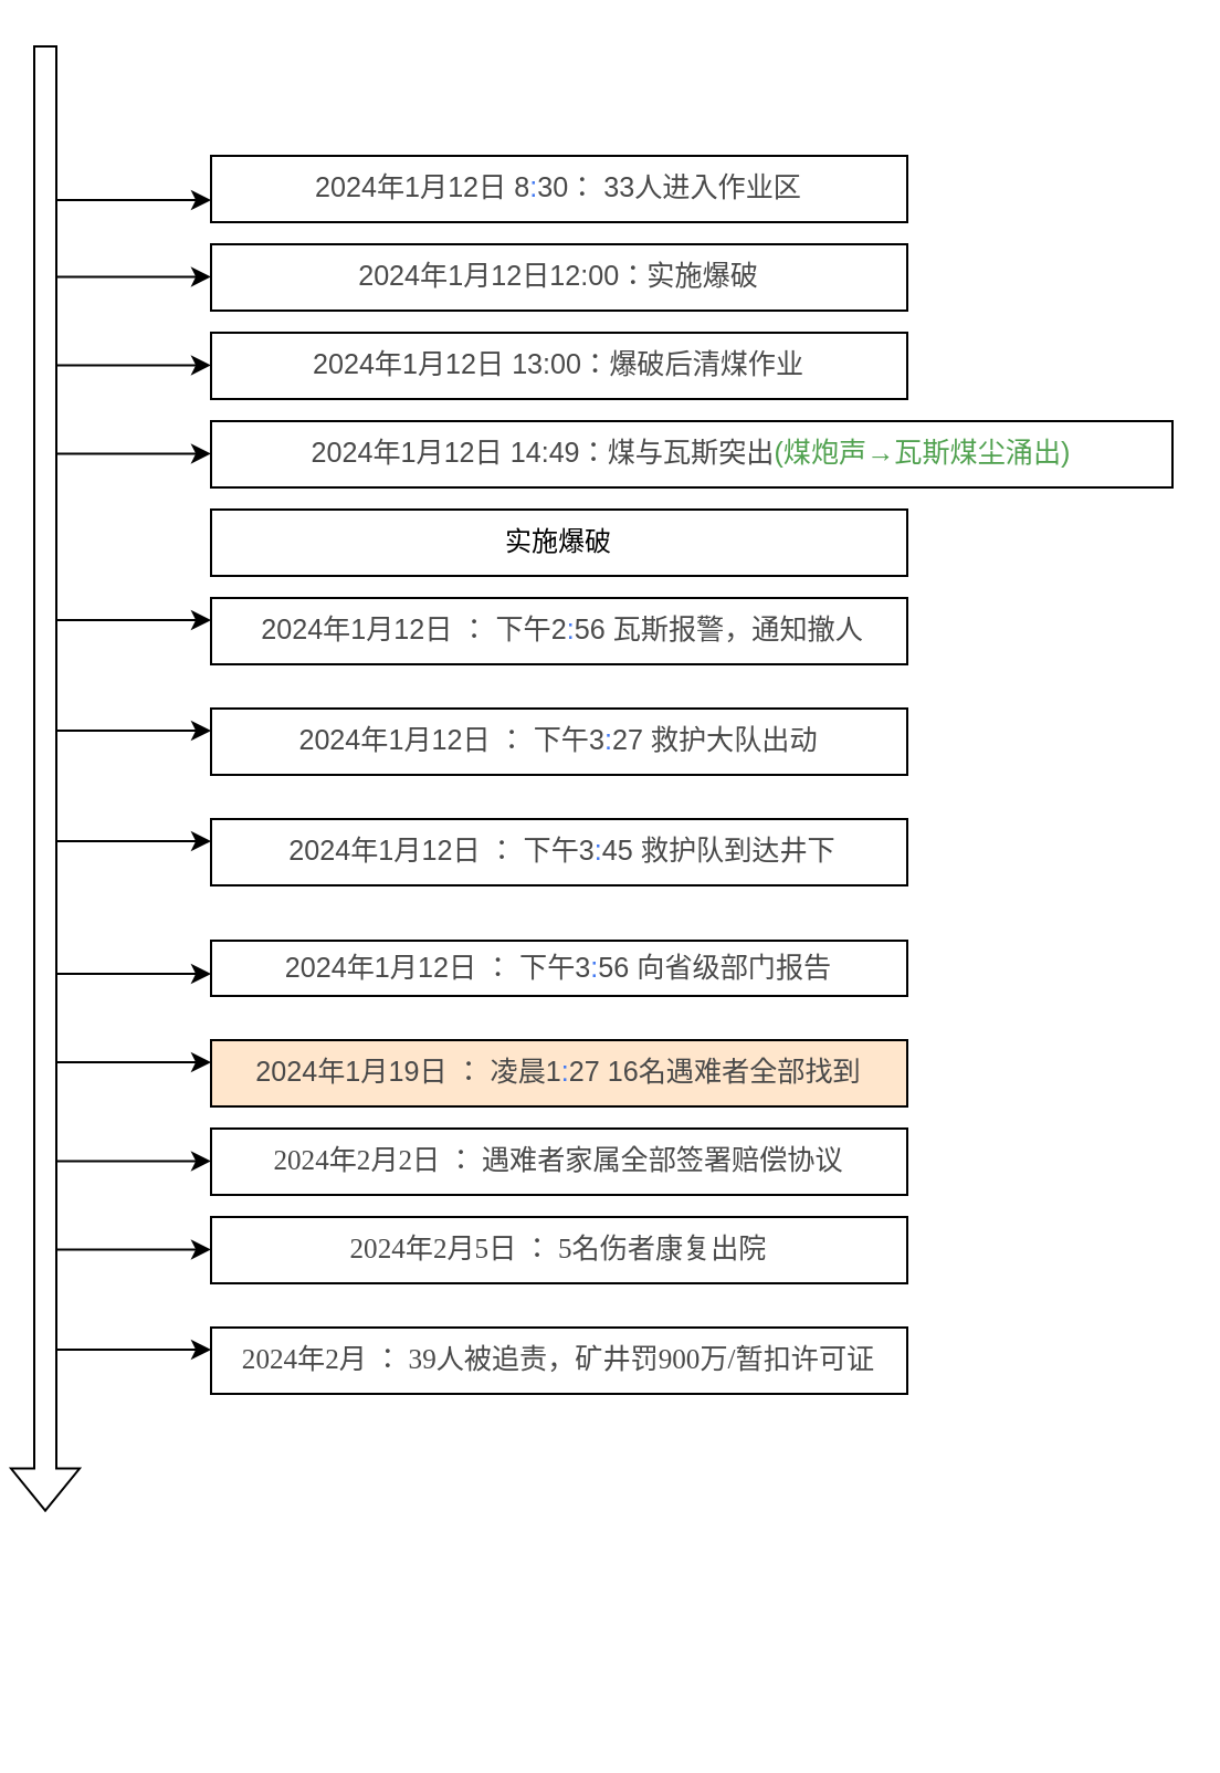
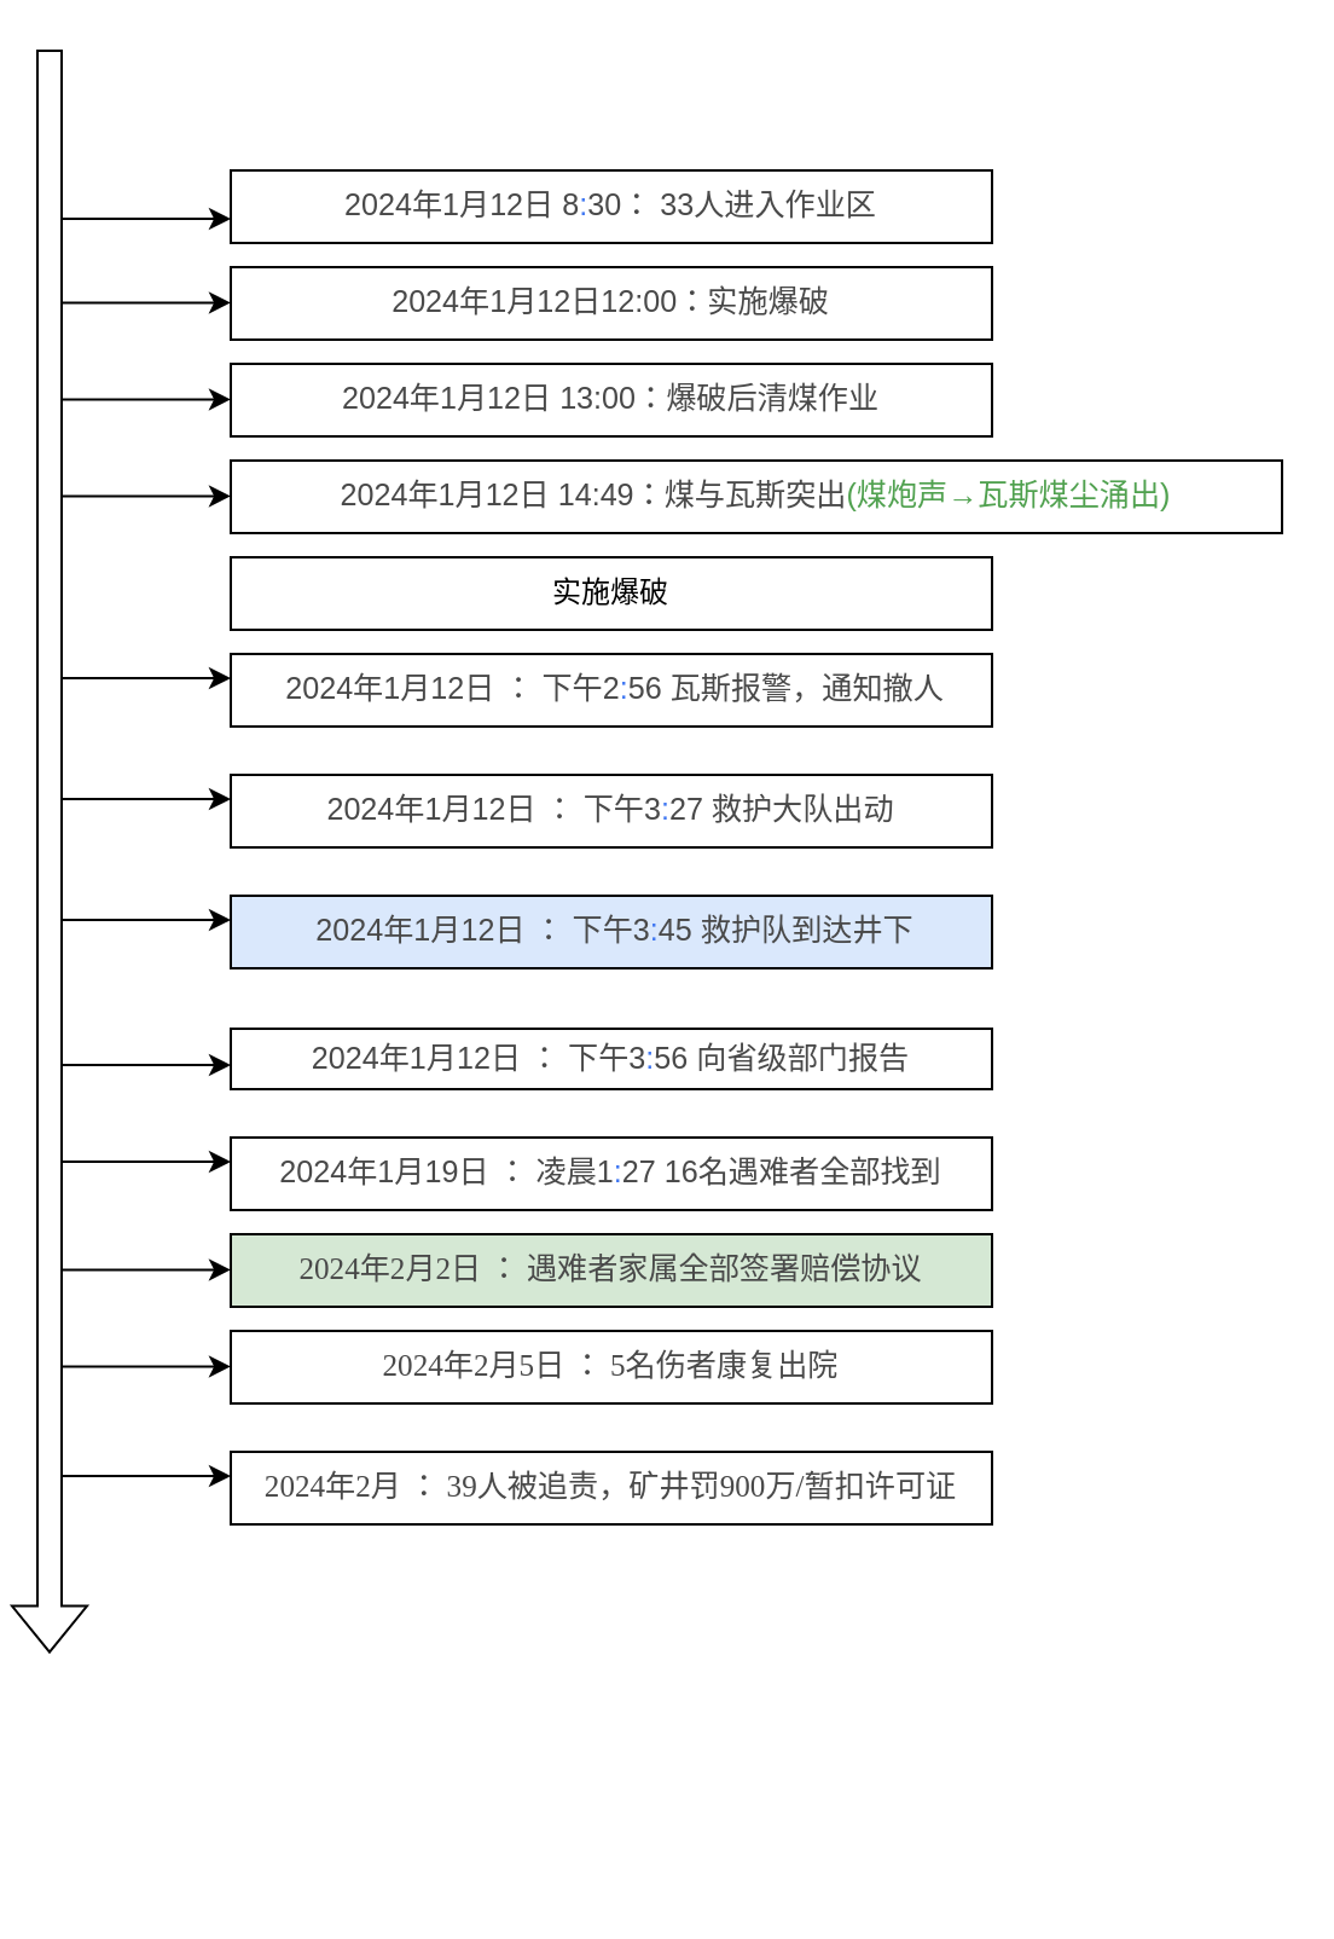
- <mxCell id="17" value="&lt;pre style=&quot;font-family: var(--ds-font-family-code); overflow: auto; padding: calc(var(--ds-md-zoom)*8px)calc(var(--ds-md-zoom)*12px); text-wrap: wrap; word-break: break-all; color: rgb(73, 73, 73); font-size: 12.573px; text-align: start; margin-top: 0px !important; margin-bottom: 0px !important;&quot;&gt; 2024年1月12日 ： 下午3&lt;span style=&quot;color: rgb(64, 120, 242);&quot; class=&quot;token operator&quot;&gt;:&lt;/span&gt;45 救护队到达井下&lt;br&gt;&lt;/pre&gt;" style="rounded=0;whiteSpace=wrap;html=1;" vertex="1" parent="1"><mxGeometry x="95" y="370" width="315" height="30" as="geometry" /></mxCell>
+ <mxCell id="17" value="&lt;pre style=&quot;font-family: var(--ds-font-family-code); overflow: auto; padding: calc(var(--ds-md-zoom)*8px)calc(var(--ds-md-zoom)*12px); text-wrap: wrap; word-break: break-all; color: rgb(73, 73, 73); font-size: 12.573px; text-align: start; margin-top: 0px !important; margin-bottom: 0px !important;&quot;&gt; 2024年1月12日 ： 下午3&lt;span style=&quot;color: rgb(64, 120, 242);&quot; class=&quot;token operator&quot;&gt;:&lt;/span&gt;45 救护队到达井下&lt;br&gt;&lt;/pre&gt;" style="rounded=0;whiteSpace=wrap;html=1;fillColor=#dae8fc;" vertex="1" parent="1"><mxGeometry x="95" y="370" width="315" height="30" as="geometry" /></mxCell>
- <mxCell id="23" value="&lt;pre style=&quot;font-family: var(--ds-font-family-code); overflow: auto; padding: calc(var(--ds-md-zoom)*8px)calc(var(--ds-md-zoom)*12px); text-wrap: wrap; word-break: break-all; color: rgb(73, 73, 73); font-size: 12.573px; text-align: start; margin-top: 0px !important; margin-bottom: 0px !important;&quot;&gt;2024年1月19日 ： 凌晨1&lt;span style=&quot;color: rgb(64, 120, 242);&quot; class=&quot;token operator&quot;&gt;:&lt;/span&gt;27 16名遇难者全部找到&lt;/pre&gt;" style="rounded=0;whiteSpace=wrap;html=1;fillColor=#ffe6cc;" vertex="1" parent="1"><mxGeometry x="95" y="470" width="315" height="30" as="geometry" /></mxCell>
+ <mxCell id="23" value="&lt;pre style=&quot;font-family: var(--ds-font-family-code); overflow: auto; padding: calc(var(--ds-md-zoom)*8px)calc(var(--ds-md-zoom)*12px); text-wrap: wrap; word-break: break-all; color: rgb(73, 73, 73); font-size: 12.573px; text-align: start; margin-top: 0px !important; margin-bottom: 0px !important;&quot;&gt;2024年1月19日 ： 凌晨1&lt;span style=&quot;color: rgb(64, 120, 242);&quot; class=&quot;token operator&quot;&gt;:&lt;/span&gt;27 16名遇难者全部找到&lt;/pre&gt;" style="rounded=0;whiteSpace=wrap;html=1;" vertex="1" parent="1"><mxGeometry x="95" y="470" width="315" height="30" as="geometry" /></mxCell>
- <mxCell id="27" value="&lt;pre style=&quot;font-family: var（--ds-font） -family-code）; overflow: auto; padding: calc（var（--ds-md-zoom）*8px）calc（var（--ds-md-zoom）*12px）; text-wrap: wrap; word-break: break-all; color: rgb（73, 73, 73）; font-size: 12.201.573 像素; text-align: start; margin-top: 0px ！important; margin-bottom: 0px ！重要;&quot;&gt;&lt;pre style=&quot;font-family: var(--ds-font-family-code); overflow: auto; padding: calc(var(--ds-md-zoom)*8px)calc(var(--ds-md-zoom)*12px); text-wrap: wrap; word-break: break-all; color: rgb(73, 73, 73); font-size: 12.573px; margin-top: 0px !important; margin-bottom: 0px !important;&quot;&gt;2024年2月2日 ： 遇难者家属全部签署赔偿协议&lt;/pre&gt;&lt;/pre&gt;" style="rounded=0;whiteSpace=wrap;html=1;" vertex="1" parent="1"><mxGeometry x="95" y="510" width="315" height="30" as="geometry" /></mxCell>
+ <mxCell id="27" value="&lt;pre style=&quot;font-family: var（--ds-font） -family-code）; overflow: auto; padding: calc（var（--ds-md-zoom）*8px）calc（var（--ds-md-zoom）*12px）; text-wrap: wrap; word-break: break-all; color: rgb（73, 73, 73）; font-size: 12.201.573 像素; text-align: start; margin-top: 0px ！important; margin-bottom: 0px ！重要;&quot;&gt;&lt;pre style=&quot;font-family: var(--ds-font-family-code); overflow: auto; padding: calc(var(--ds-md-zoom)*8px)calc(var(--ds-md-zoom)*12px); text-wrap: wrap; word-break: break-all; color: rgb(73, 73, 73); font-size: 12.573px; margin-top: 0px !important; margin-bottom: 0px !important;&quot;&gt;2024年2月2日 ： 遇难者家属全部签署赔偿协议&lt;/pre&gt;&lt;/pre&gt;" style="rounded=0;whiteSpace=wrap;html=1;fillColor=#d5e8d4;" vertex="1" parent="1"><mxGeometry x="95" y="510" width="315" height="30" as="geometry" /></mxCell>
